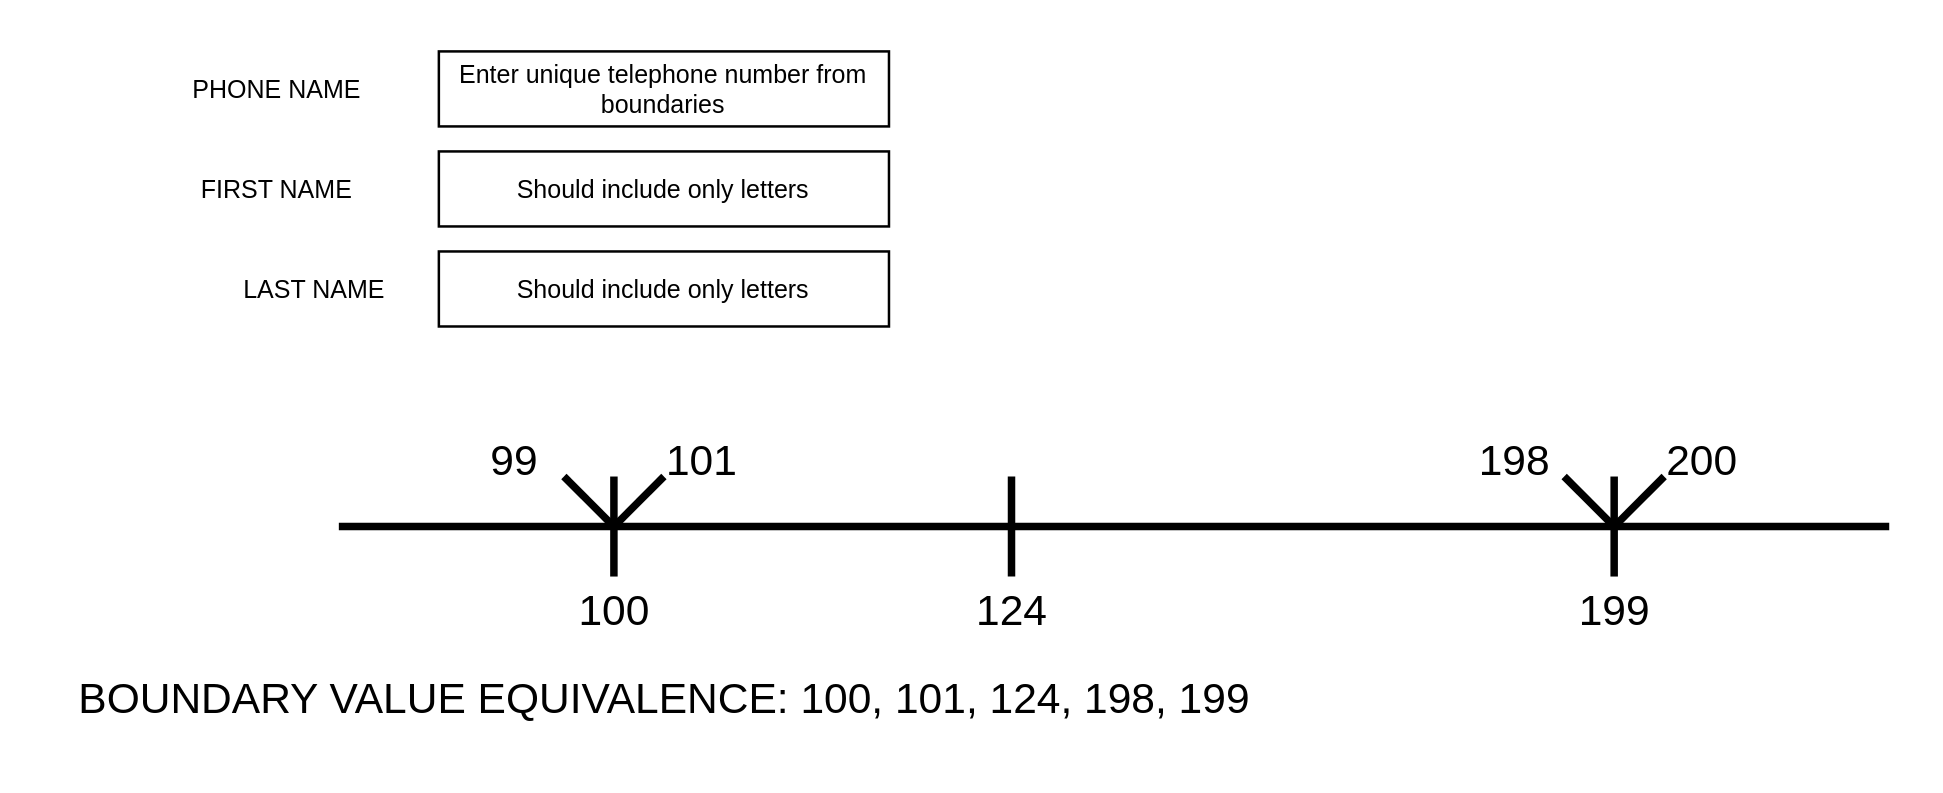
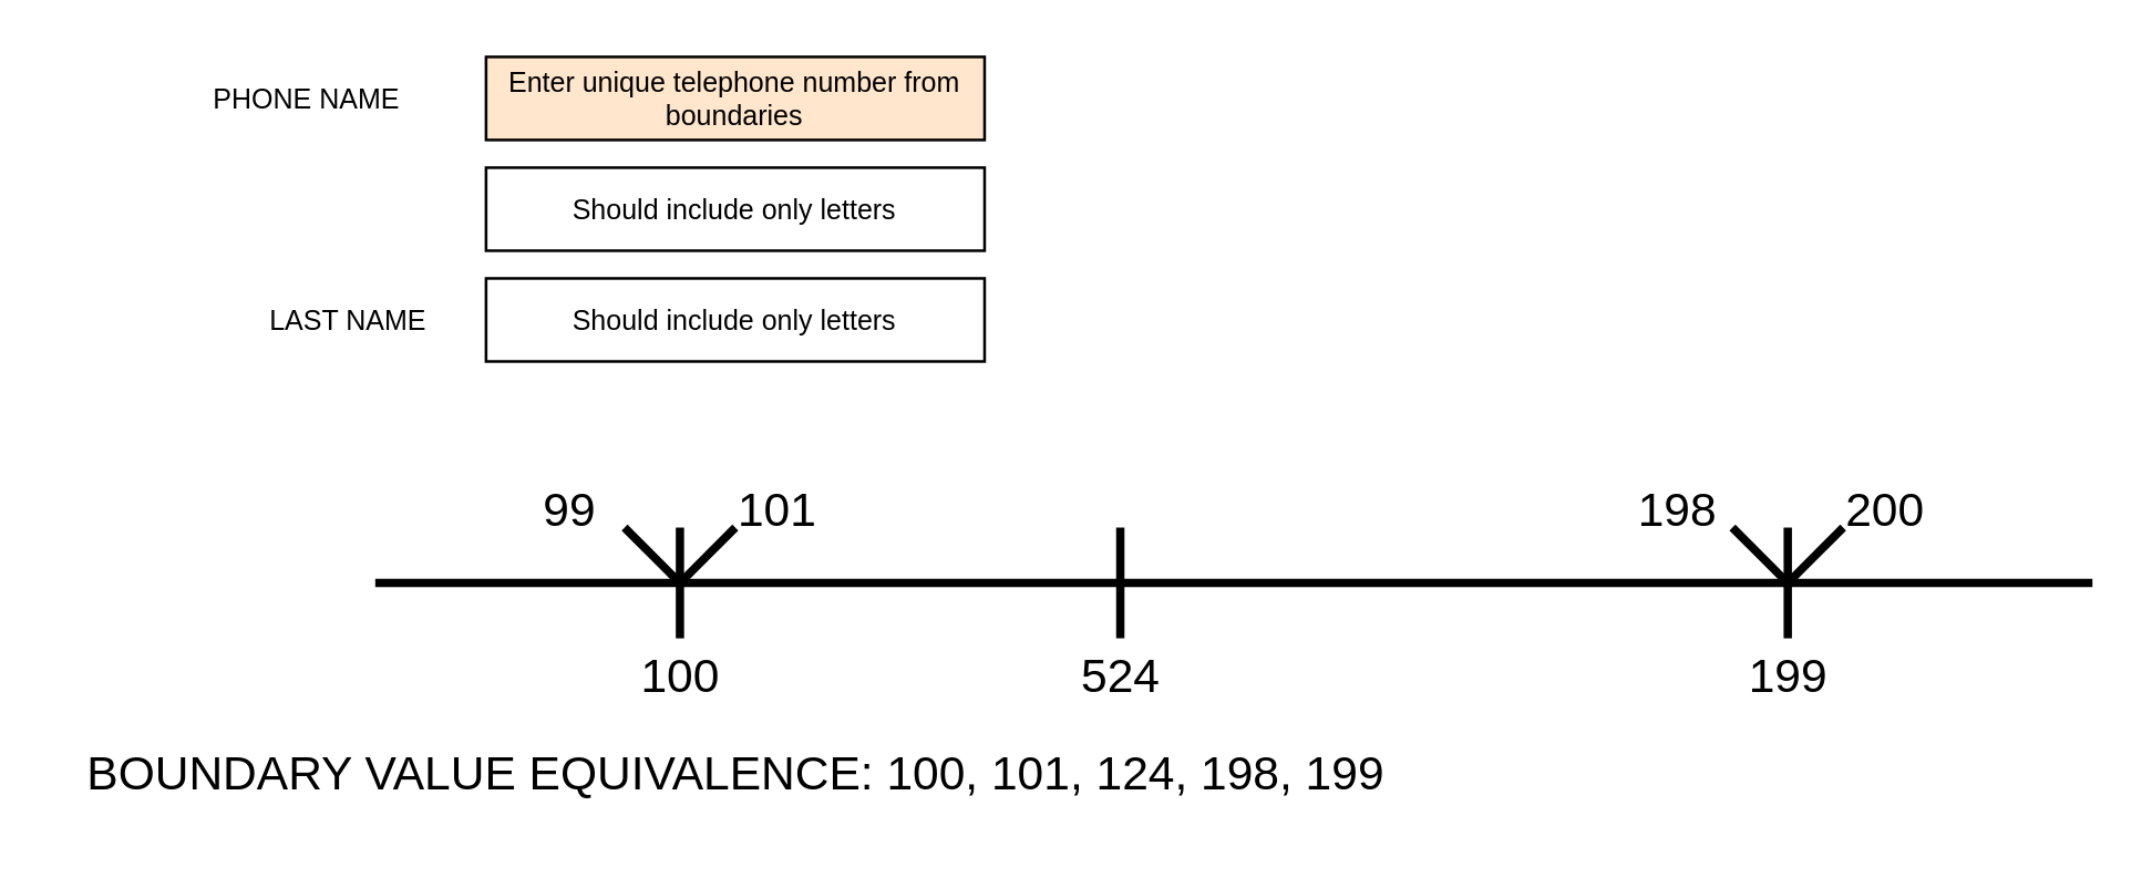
- <mxCell id="2" value="Enter unique telephone number from boundaries" style="rounded=0;whiteSpace=wrap;html=1;fontSize=10;" vertex="1" parent="1"><mxGeometry x="175" y="20" width="180" height="30" as="geometry" /></mxCell>
+ <mxCell id="2" value="Enter unique telephone number from boundaries" style="rounded=0;whiteSpace=wrap;html=1;fontSize=10;fillColor=#ffe6cc;" vertex="1" parent="1"><mxGeometry x="175" y="20" width="180" height="30" as="geometry" /></mxCell>
- <mxCell id="5" value="FIRST NAME" style="text;html=1;align=center;verticalAlign=middle;resizable=0;points=[];autosize=1;strokeColor=none;fillColor=none;fontSize=10;" vertex="1" parent="1"><mxGeometry x="70" y="60" width="80" height="30" as="geometry" /></mxCell>
- <mxCell id="23" value="&lt;font style=&quot;font-size: 17px;&quot;&gt;124&lt;/font&gt;" style="text;html=1;align=center;verticalAlign=middle;resizable=0;points=[];autosize=1;strokeColor=none;fillColor=none;fontSize=10;" vertex="1" parent="1"><mxGeometry x="379" y="230" width="50" height="30" as="geometry" /></mxCell>
+ <mxCell id="23" value="&lt;font style=&quot;font-size: 17px;&quot;&gt;524&lt;/font&gt;" style="text;html=1;align=center;verticalAlign=middle;resizable=0;points=[];autosize=1;strokeColor=none;fillColor=none;fontSize=10;" vertex="1" parent="1"><mxGeometry x="379" y="230" width="50" height="30" as="geometry" /></mxCell>
